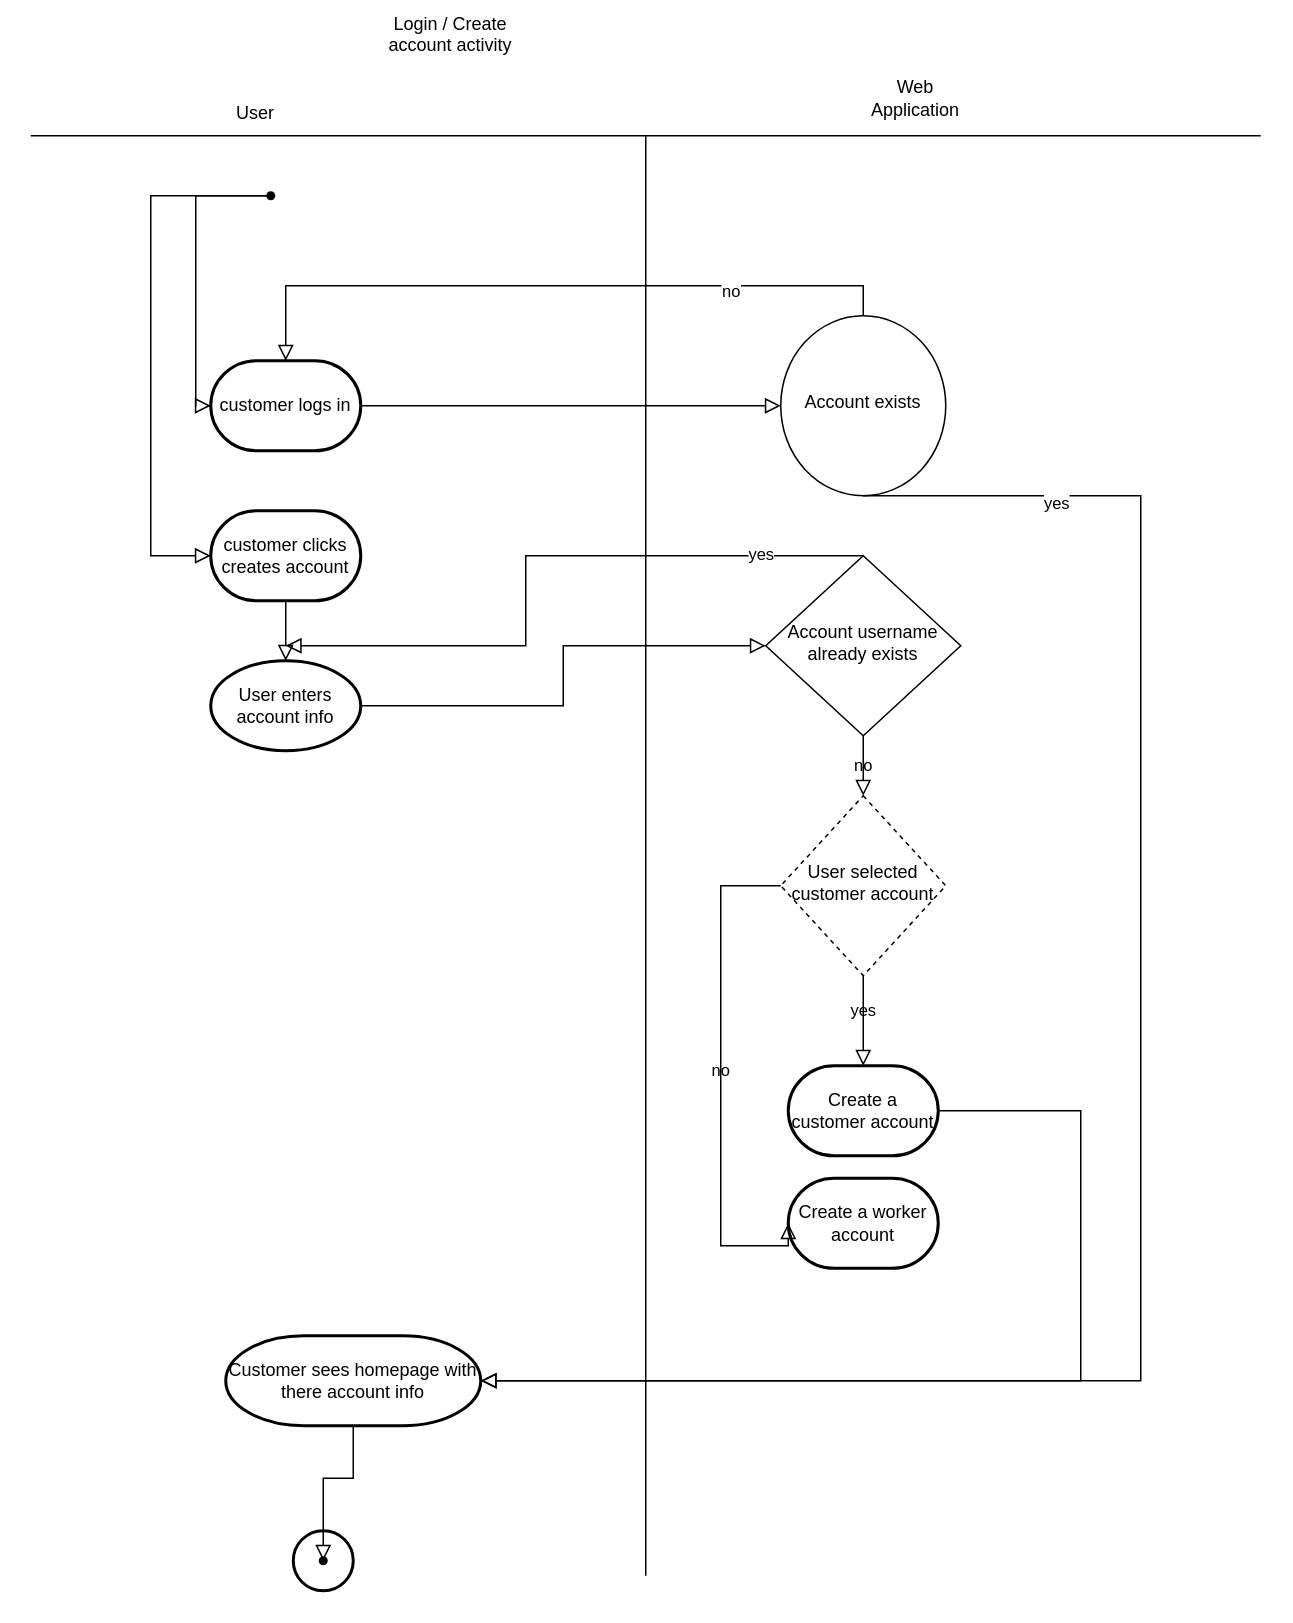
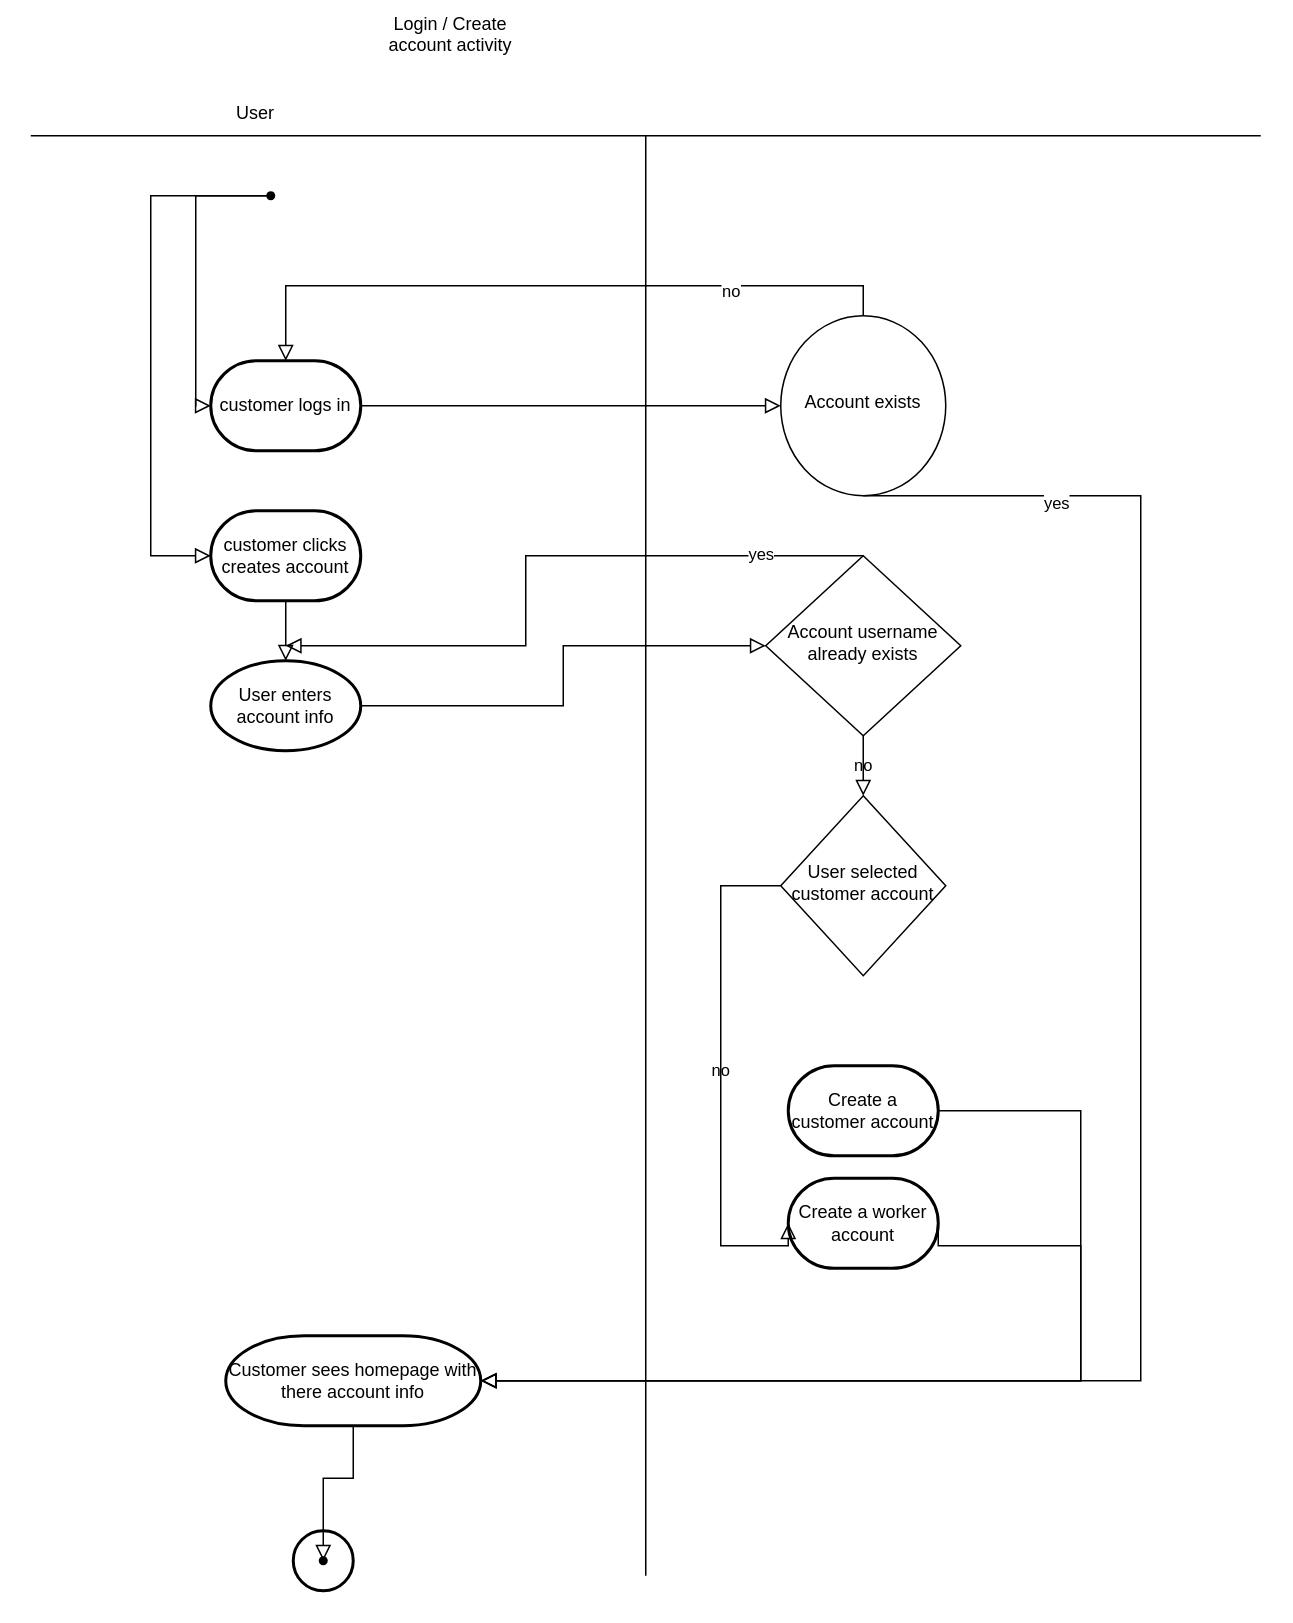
- <mxCell id="23" value="Web Application" style="text;html=1;strokeColor=none;fillColor=none;align=center;verticalAlign=middle;whiteSpace=wrap;rounded=0;" vertex="1" parent="1"><mxGeometry x="580" y="50" width="60" height="30" as="geometry" /></mxCell>
- <mxCell id="17" value="User selected customer account" style="rhombus;whiteSpace=wrap;html=1;shadow=0;fontFamily=Helvetica;fontSize=12;align=center;strokeWidth=1;spacing=6;spacingTop=-4;dashed=1;" vertex="1" parent="1"><mxGeometry x="520" y="530" width="110" height="120" as="geometry" /></mxCell>
+ <mxCell id="17" value="User selected customer account" style="rhombus;whiteSpace=wrap;html=1;shadow=0;fontFamily=Helvetica;fontSize=12;align=center;strokeWidth=1;spacing=6;spacingTop=-4;" vertex="1" parent="1"><mxGeometry x="520" y="530" width="110" height="120" as="geometry" /></mxCell>
- <mxCell id="19" value="&lt;div&gt;yes&lt;/div&gt;&lt;div&gt;&lt;br&gt;&lt;/div&gt;" style="rounded=0;html=1;jettySize=auto;orthogonalLoop=1;fontSize=11;endArrow=block;endFill=0;endSize=8;strokeWidth=1;shadow=0;labelBackgroundColor=none;edgeStyle=orthogonalEdgeStyle;exitX=0.5;exitY=1;exitDx=0;exitDy=0;entryX=0.5;entryY=0;entryDx=0;entryDy=0;entryPerimeter=0;" edge="1" parent="1" source="17" target="15"><mxGeometry relative="1" as="geometry"><mxPoint x="690" y="541" as="sourcePoint" /><mxPoint x="770" y="541" as="targetPoint" /><Array as="points"><mxPoint x="575" y="690" /><mxPoint x="575" y="690" /></Array></mxGeometry></mxCell>
+ <mxCell id="20" value="" style="rounded=0;html=1;jettySize=auto;orthogonalLoop=1;fontSize=11;endArrow=block;endFill=0;endSize=8;strokeWidth=1;shadow=0;labelBackgroundColor=none;edgeStyle=orthogonalEdgeStyle;exitX=1;exitY=0.5;exitDx=0;exitDy=0;exitPerimeter=0;entryX=1;entryY=0.5;entryDx=0;entryDy=0;entryPerimeter=0;" edge="1" parent="1" source="16" target="12"><mxGeometry relative="1" as="geometry"><mxPoint x="850" y="480" as="sourcePoint" /><mxPoint x="290" y="930" as="targetPoint" /><Array as="points"><mxPoint x="720" y="830" /><mxPoint x="720" y="920" /></Array></mxGeometry></mxCell>
